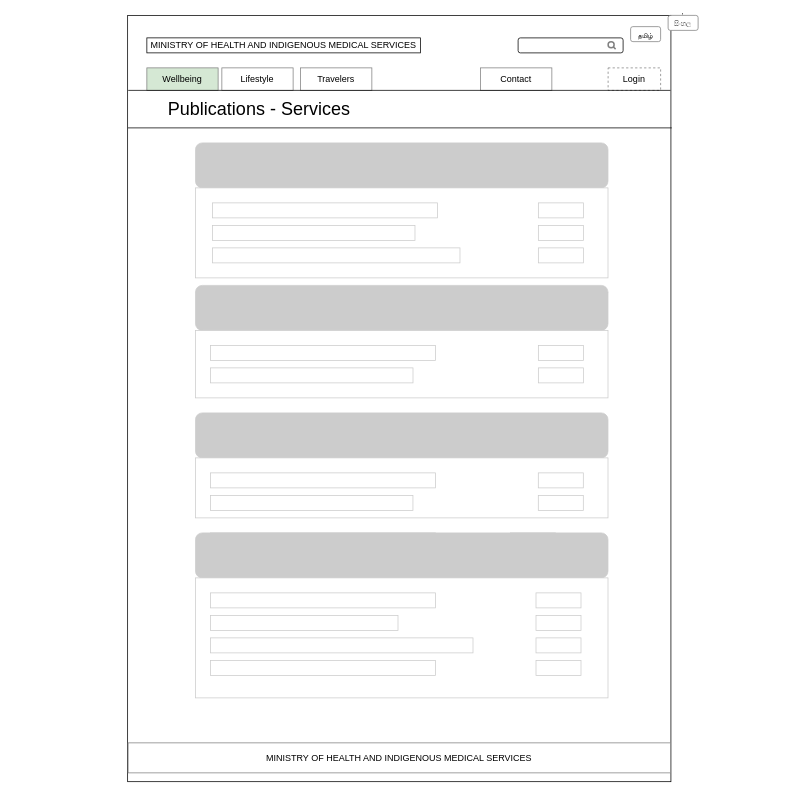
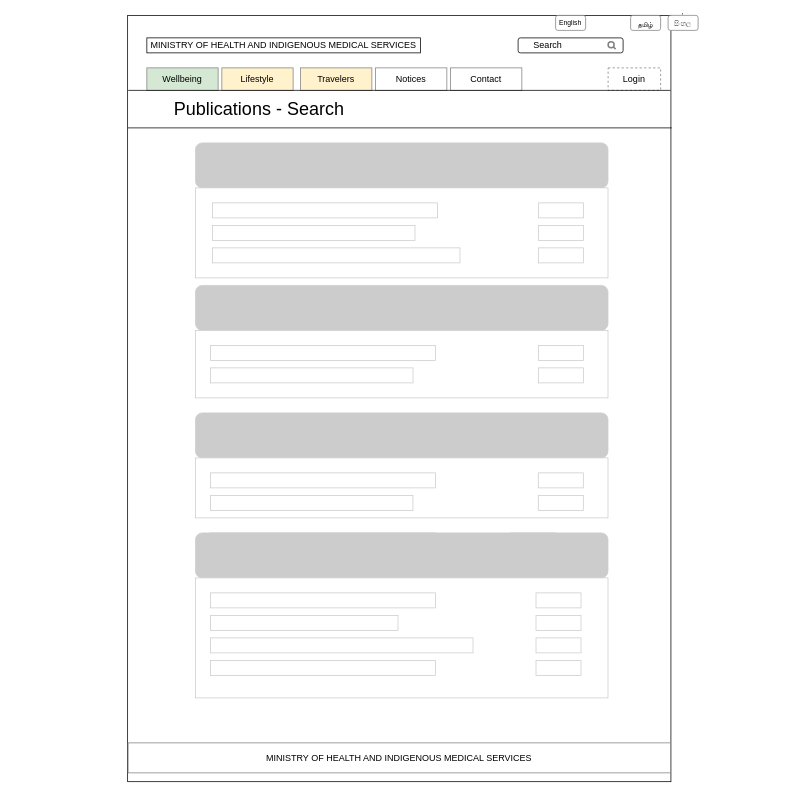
+ <mxCell id="13" value="English" style="rounded=1;whiteSpace=wrap;html=1;shadow=0;glass=0;comic=0;strokeColor=#808080;fontSize=9;" parent="1" vertex="1"><mxGeometry x="740.15" y="20" width="40" height="20" as="geometry" /></mxCell>
- <mxCell id="15" value="&lt;br style=&quot;font-size: 9px;&quot;&gt;&lt;span style=&quot;color: rgb(34 , 34 , 34) ; font-family: &amp;quot;arial&amp;quot; , sans-serif ; text-align: left ; white-space: pre-wrap ; font-size: 9px&quot;&gt;தமிழ்&lt;/span&gt;" style="rounded=1;whiteSpace=wrap;html=1;shadow=0;glass=0;comic=0;strokeColor=#808080;perimeterSpacing=0;strokeWidth=1;verticalAlign=bottom;fontSize=9;spacing=1;" parent="1" vertex="1"><mxGeometry x="840.15" y="35" width="40" height="20" as="geometry" /></mxCell>
+ <mxCell id="15" value="&lt;br style=&quot;font-size: 9px;&quot;&gt;&lt;span style=&quot;color: rgb(34 , 34 , 34) ; font-family: &amp;quot;arial&amp;quot; , sans-serif ; text-align: left ; white-space: pre-wrap ; font-size: 9px&quot;&gt;தமிழ்&lt;/span&gt;" style="rounded=1;whiteSpace=wrap;html=1;shadow=0;glass=0;comic=0;strokeColor=#808080;perimeterSpacing=0;strokeWidth=1;verticalAlign=bottom;fontSize=9;spacing=1;" parent="1" vertex="1"><mxGeometry x="840.15" y="20" width="40" height="20" as="geometry" /></mxCell>
+ <mxCell id="6" value="Search" style="text;html=1;strokeColor=none;fillColor=none;align=center;verticalAlign=middle;whiteSpace=wrap;rounded=0;shadow=0;glass=0;comic=0;" parent="1" vertex="1"><mxGeometry x="710.15" y="50" width="40" height="20" as="geometry" /></mxCell>
- <mxCell id="8" value="Lifestyle" style="rounded=0;whiteSpace=wrap;html=1;shadow=0;glass=0;comic=0;strokeColor=#808080;" parent="1" vertex="1"><mxGeometry x="295.15" y="90" width="95" height="30" as="geometry" /></mxCell>
+ <mxCell id="8" value="Lifestyle" style="rounded=0;whiteSpace=wrap;html=1;shadow=0;glass=0;comic=0;strokeColor=#808080;fillColor=#fff2cc;" parent="1" vertex="1"><mxGeometry x="295.15" y="90" width="95" height="30" as="geometry" /></mxCell>
- <mxCell id="9" value="Travelers" style="rounded=0;whiteSpace=wrap;html=1;shadow=0;glass=0;comic=0;strokeColor=#808080;" parent="1" vertex="1"><mxGeometry x="400.15" y="90" width="95" height="30" as="geometry" /></mxCell>
+ <mxCell id="9" value="Travelers" style="rounded=0;whiteSpace=wrap;html=1;shadow=0;glass=0;comic=0;strokeColor=#808080;fillColor=#fff2cc;" parent="1" vertex="1"><mxGeometry x="400.15" y="90" width="95" height="30" as="geometry" /></mxCell>
+ <mxCell id="10" value="Notices" style="rounded=0;whiteSpace=wrap;html=1;shadow=0;glass=0;comic=0;strokeColor=#808080;" parent="1" vertex="1"><mxGeometry x="500.15" y="90" width="95" height="30" as="geometry" /></mxCell>
- <mxCell id="11" value="Contact" style="rounded=0;whiteSpace=wrap;html=1;shadow=0;glass=0;comic=0;strokeColor=#808080;" parent="1" vertex="1"><mxGeometry x="640.15" y="90" width="95" height="30" as="geometry" /></mxCell>
+ <mxCell id="11" value="Contact" style="rounded=0;whiteSpace=wrap;html=1;shadow=0;glass=0;comic=0;strokeColor=#808080;" parent="1" vertex="1"><mxGeometry x="600.15" y="90" width="95" height="30" as="geometry" /></mxCell>
- <mxCell id="19" value="&lt;font style=&quot;font-size: 24px&quot;&gt;Publications - Services&lt;/font&gt;" style="text;html=1;strokeColor=none;fillColor=none;align=center;verticalAlign=middle;whiteSpace=wrap;rounded=0;" parent="1" vertex="1"><mxGeometry x="200" y="120" width="290" height="50" as="geometry" /></mxCell>
+ <mxCell id="19" value="&lt;font style=&quot;font-size: 24px&quot;&gt;Publications - Search&lt;/font&gt;" style="text;html=1;strokeColor=none;fillColor=none;align=center;verticalAlign=middle;whiteSpace=wrap;rounded=0;" parent="1" vertex="1"><mxGeometry x="200" y="120" width="290" height="50" as="geometry" /></mxCell>
